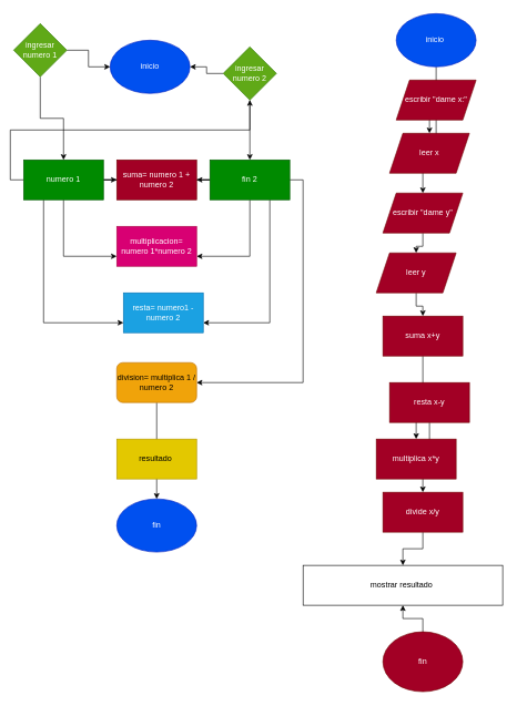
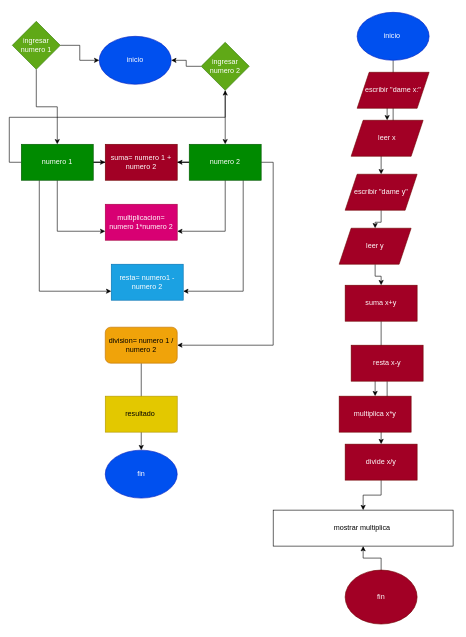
- <mxCell id="19" value="fin 2" style="whiteSpace=wrap;html=1;fillColor=#008a00;fontColor=#ffffff;strokeColor=#005700;" parent="1" vertex="1"><mxGeometry x="315" y="240" width="120" height="60" as="geometry" /></mxCell>
+ <mxCell id="19" value="numero 2" style="whiteSpace=wrap;html=1;fillColor=#008a00;fontColor=#ffffff;strokeColor=#005700;" parent="1" vertex="1"><mxGeometry x="315" y="240" width="120" height="60" as="geometry" /></mxCell>
- <mxCell id="24" value="division= multiplica 1 / numero 2" style="rounded=1;whiteSpace=wrap;html=1;fillColor=#f0a30a;fontColor=#000000;strokeColor=#BD7000;" parent="1" vertex="1"><mxGeometry x="175" y="545" width="120" height="60" as="geometry" /></mxCell>
+ <mxCell id="24" value="division= numero 1 / numero 2" style="rounded=1;whiteSpace=wrap;html=1;fillColor=#f0a30a;fontColor=#000000;strokeColor=#BD7000;" parent="1" vertex="1"><mxGeometry x="175" y="545" width="120" height="60" as="geometry" /></mxCell>
- <mxCell id="43" value="mostrar resultado&amp;nbsp;" style="rounded=0;whiteSpace=wrap;html=1;" vertex="1" parent="1"><mxGeometry x="455" y="850" width="300" height="60" as="geometry" /></mxCell>
+ <mxCell id="43" value="mostrar multiplica&amp;nbsp;" style="rounded=0;whiteSpace=wrap;html=1;" vertex="1" parent="1"><mxGeometry x="455" y="850" width="300" height="60" as="geometry" /></mxCell>
